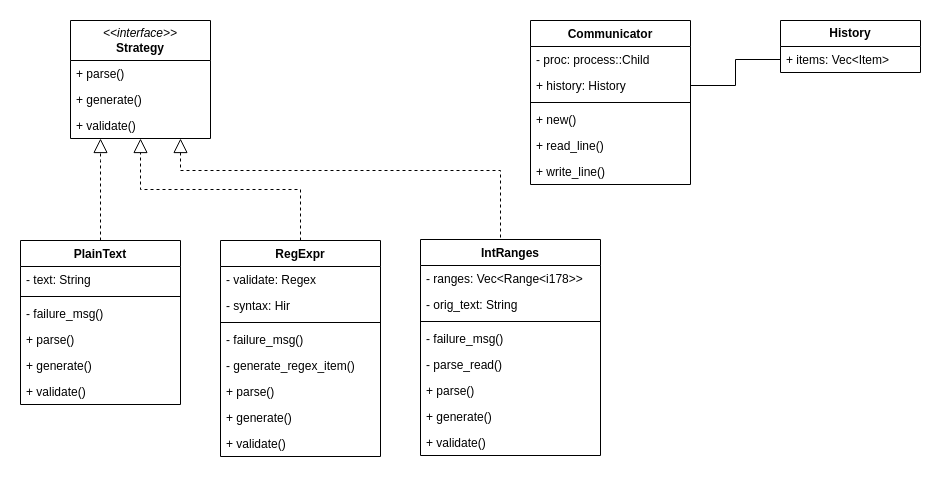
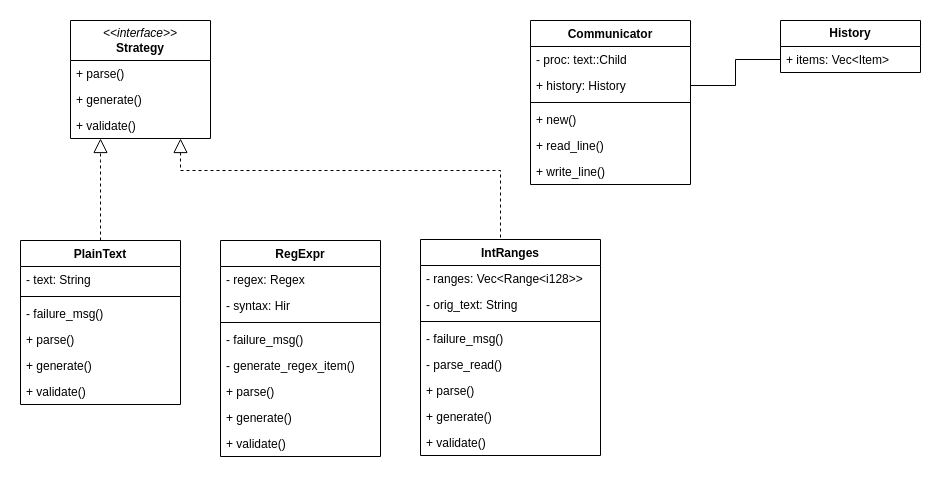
- <mxCell id="35" value="- proc: process::Child" style="text;strokeColor=none;fillColor=none;align=left;verticalAlign=top;spacingLeft=4;spacingRight=4;overflow=hidden;rotatable=0;points=[[0,0.5],[1,0.5]];portConstraint=eastwest;whiteSpace=wrap;html=1;" vertex="1" parent="34"><mxGeometry y="26" width="160" height="26" as="geometry" /></mxCell>
+ <mxCell id="35" value="- proc: text::Child" style="text;strokeColor=none;fillColor=none;align=left;verticalAlign=top;spacingLeft=4;spacingRight=4;overflow=hidden;rotatable=0;points=[[0,0.5],[1,0.5]];portConstraint=eastwest;whiteSpace=wrap;html=1;" vertex="1" parent="34"><mxGeometry y="26" width="160" height="26" as="geometry" /></mxCell>
- <mxCell id="14" style="edgeStyle=orthogonalEdgeStyle;rounded=0;orthogonalLoop=1;jettySize=auto;html=1;exitX=0.5;exitY=0;exitDx=0;exitDy=0;dashed=1;endArrow=block;endFill=0;endSize=12;" edge="1" parent="1" source="15" target="10"><mxGeometry relative="1" as="geometry"><Array as="points"><mxPoint x="300" y="189" /><mxPoint x="140" y="189" /></Array></mxGeometry></mxCell>
- <mxCell id="26" value="- ranges: Vec&amp;lt;Range&amp;lt;i178&amp;gt;&amp;gt;" style="text;strokeColor=none;fillColor=none;align=left;verticalAlign=top;spacingLeft=4;spacingRight=4;overflow=hidden;rotatable=0;points=[[0,0.5],[1,0.5]];portConstraint=eastwest;whiteSpace=wrap;html=1;" vertex="1" parent="25"><mxGeometry y="26" width="180" height="26" as="geometry" /></mxCell>
+ <mxCell id="26" value="- ranges: Vec&amp;lt;Range&amp;lt;i128&amp;gt;&amp;gt;" style="text;strokeColor=none;fillColor=none;align=left;verticalAlign=top;spacingLeft=4;spacingRight=4;overflow=hidden;rotatable=0;points=[[0,0.5],[1,0.5]];portConstraint=eastwest;whiteSpace=wrap;html=1;" vertex="1" parent="25"><mxGeometry y="26" width="180" height="26" as="geometry" /></mxCell>
- <mxCell id="16" value="- validate: Regex" style="text;strokeColor=none;fillColor=none;align=left;verticalAlign=top;spacingLeft=4;spacingRight=4;overflow=hidden;rotatable=0;points=[[0,0.5],[1,0.5]];portConstraint=eastwest;whiteSpace=wrap;html=1;" vertex="1" parent="15"><mxGeometry y="26" width="160" height="26" as="geometry" /></mxCell>
+ <mxCell id="16" value="- regex: Regex" style="text;strokeColor=none;fillColor=none;align=left;verticalAlign=top;spacingLeft=4;spacingRight=4;overflow=hidden;rotatable=0;points=[[0,0.5],[1,0.5]];portConstraint=eastwest;whiteSpace=wrap;html=1;" vertex="1" parent="15"><mxGeometry y="26" width="160" height="26" as="geometry" /></mxCell>
